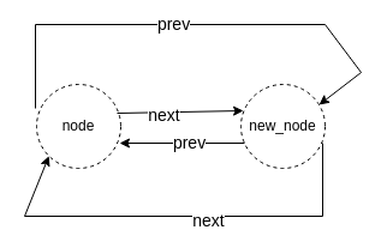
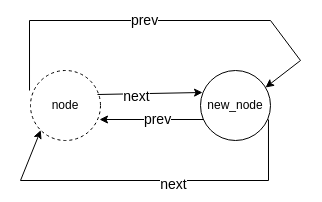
- <mxCell id="3" value="&lt;font style=&quot;font-size: 12px;&quot;&gt;new_node&lt;/font&gt;" style="ellipse;whiteSpace=wrap;html=1;aspect=fixed;dashed=1;" vertex="1" parent="1"><mxGeometry x="200" y="70" width="70" height="70" as="geometry" /></mxCell>
+ <mxCell id="3" value="&lt;font style=&quot;font-size: 12px;&quot;&gt;new_node&lt;/font&gt;" style="ellipse;whiteSpace=wrap;html=1;aspect=fixed;" vertex="1" parent="1"><mxGeometry x="200" y="70" width="70" height="70" as="geometry" /></mxCell>
